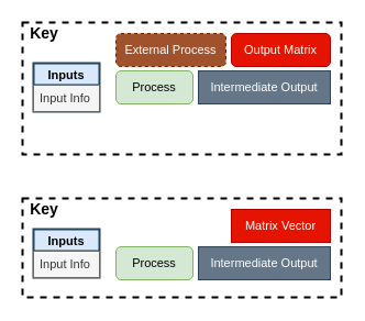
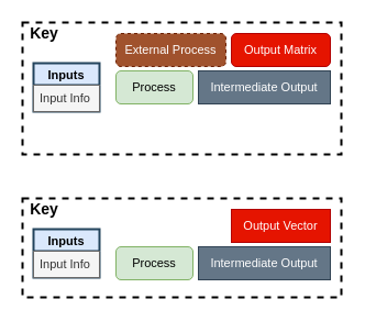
- <mxCell id="18" value="Matrix Vector" style="rounded=0;whiteSpace=wrap;html=1;strokeWidth=1;fillColor=#e51400;strokeColor=#B20000;fontSize=11;fontColor=#ffffff;" parent="11" vertex="1"><mxGeometry x="190" y="10" width="90" height="30" as="geometry" /></mxCell>
+ <mxCell id="18" value="Output Vector" style="rounded=0;whiteSpace=wrap;html=1;strokeWidth=1;fillColor=#e51400;strokeColor=#B20000;fontSize=11;fontColor=#ffffff;" parent="11" vertex="1"><mxGeometry x="190" y="10" width="90" height="30" as="geometry" /></mxCell>
